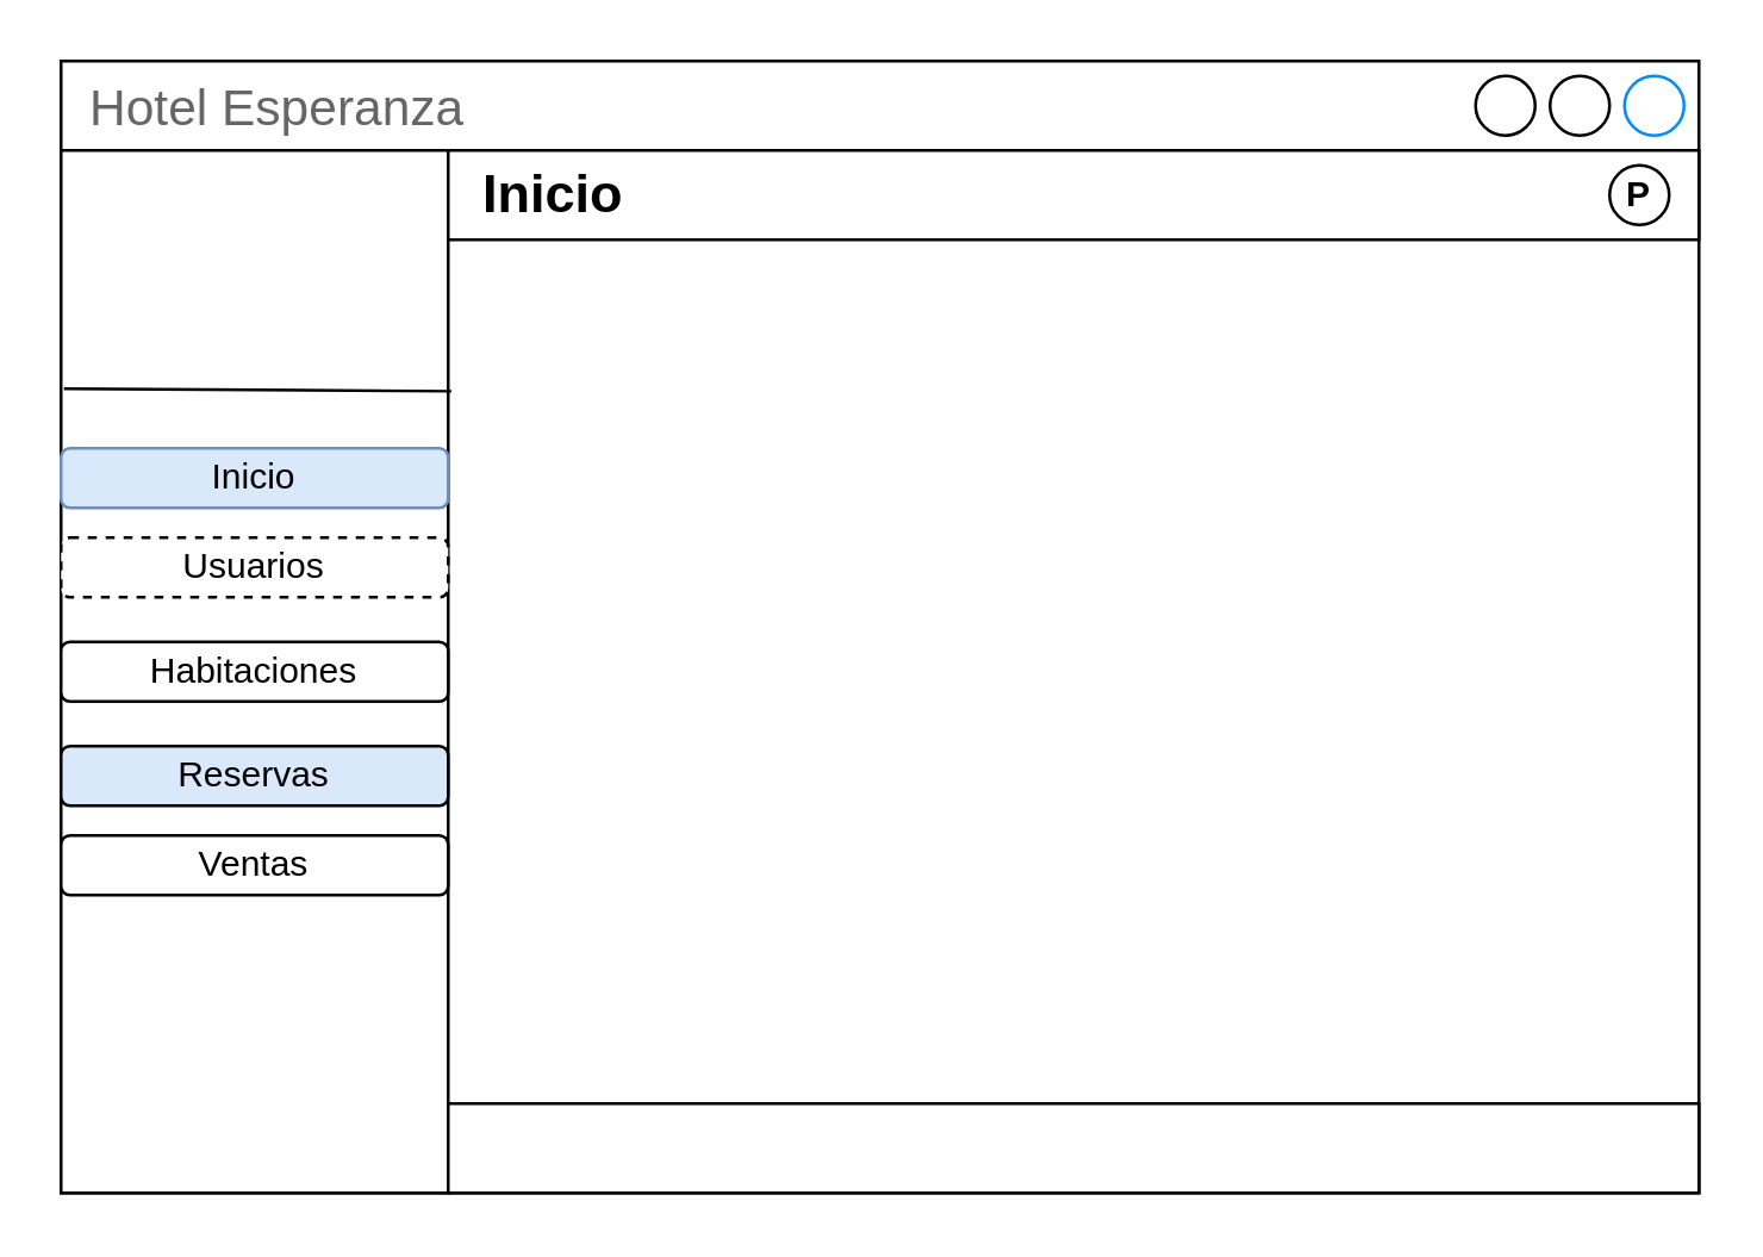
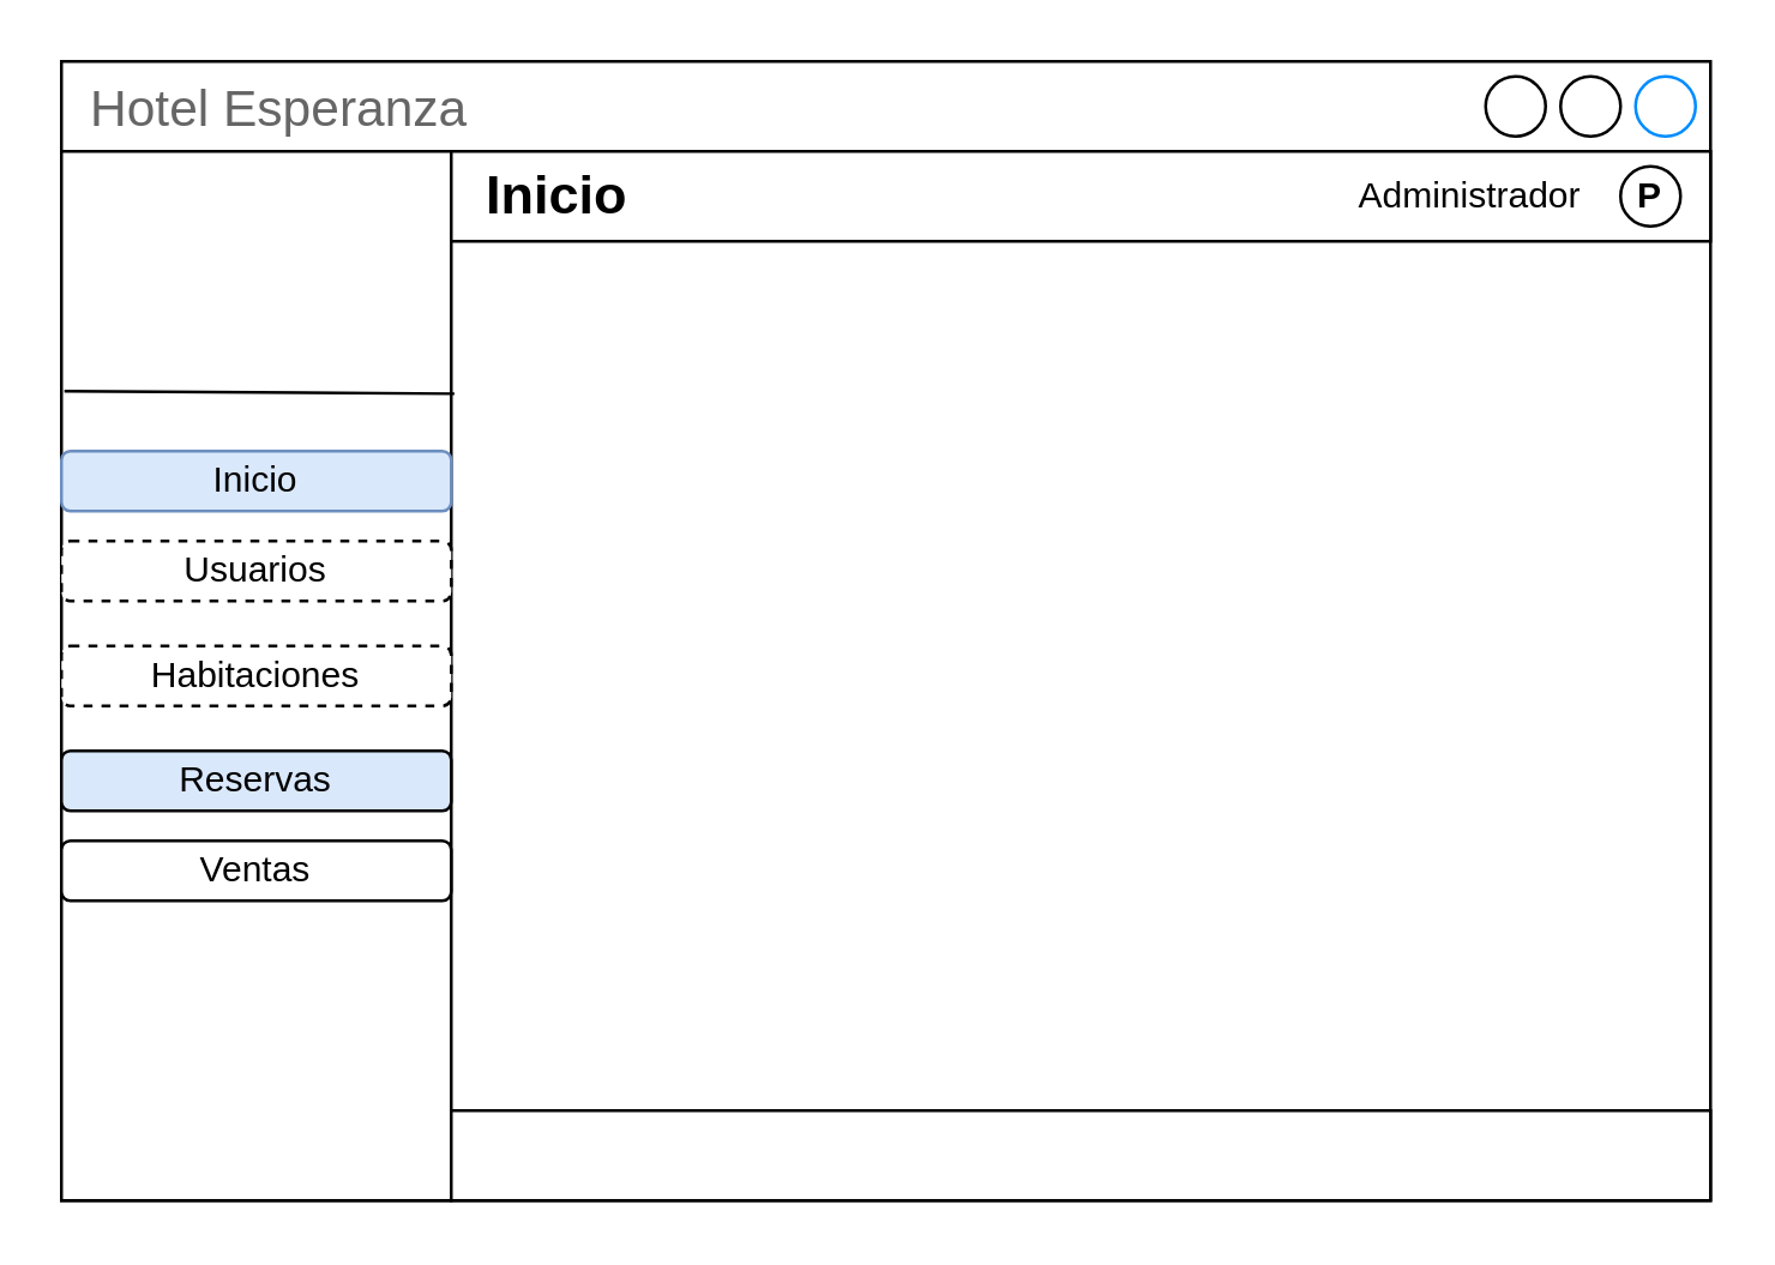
+ <mxCell id="12" value="Administrador" style="text;html=1;strokeColor=none;fillColor=none;align=center;verticalAlign=middle;whiteSpace=wrap;rounded=0;" vertex="1" parent="1"><mxGeometry x="460" y="50" width="60" height="30" as="geometry" /></mxCell>
- <mxCell id="4" value="Habitaciones" style="rounded=1;whiteSpace=wrap;html=1;" vertex="1" parent="1"><mxGeometry x="20" y="215" width="130" height="20" as="geometry" /></mxCell>
+ <mxCell id="4" value="Habitaciones" style="rounded=1;whiteSpace=wrap;html=1;dashed=1;" vertex="1" parent="1"><mxGeometry x="20" y="215" width="130" height="20" as="geometry" /></mxCell>
